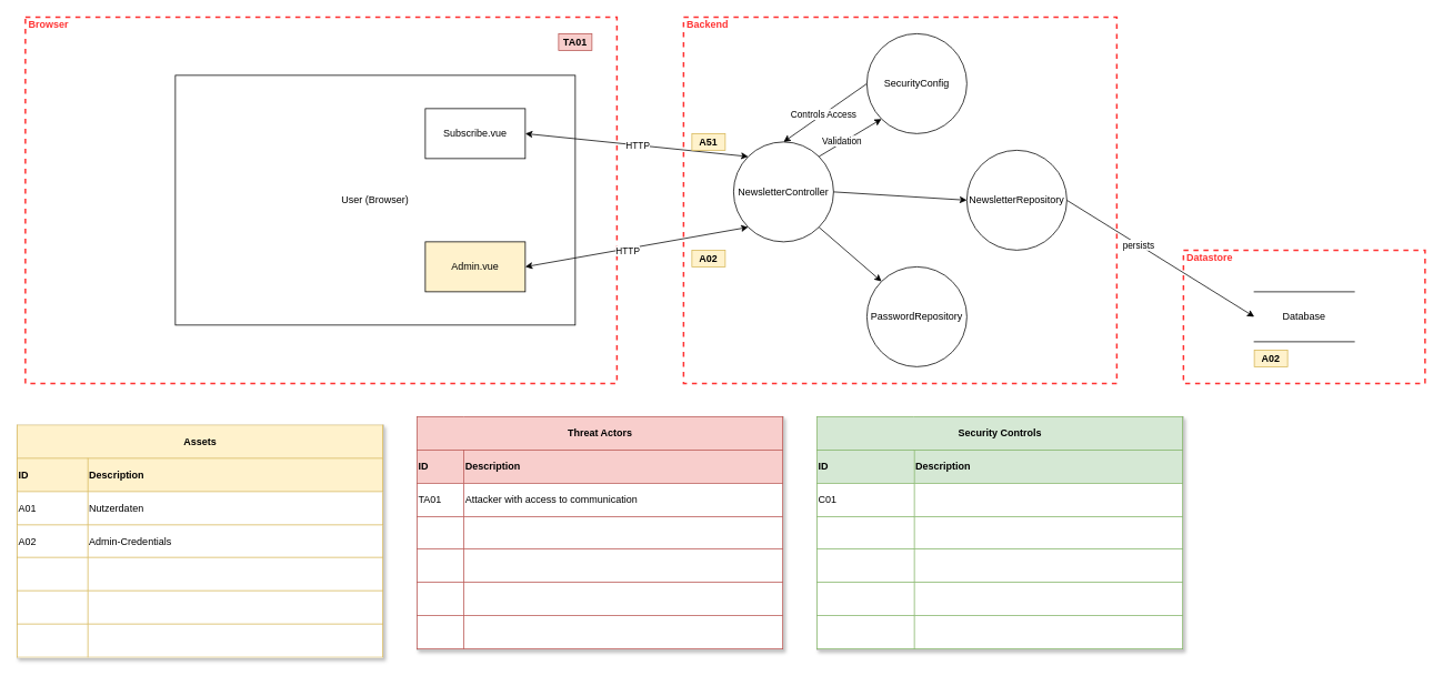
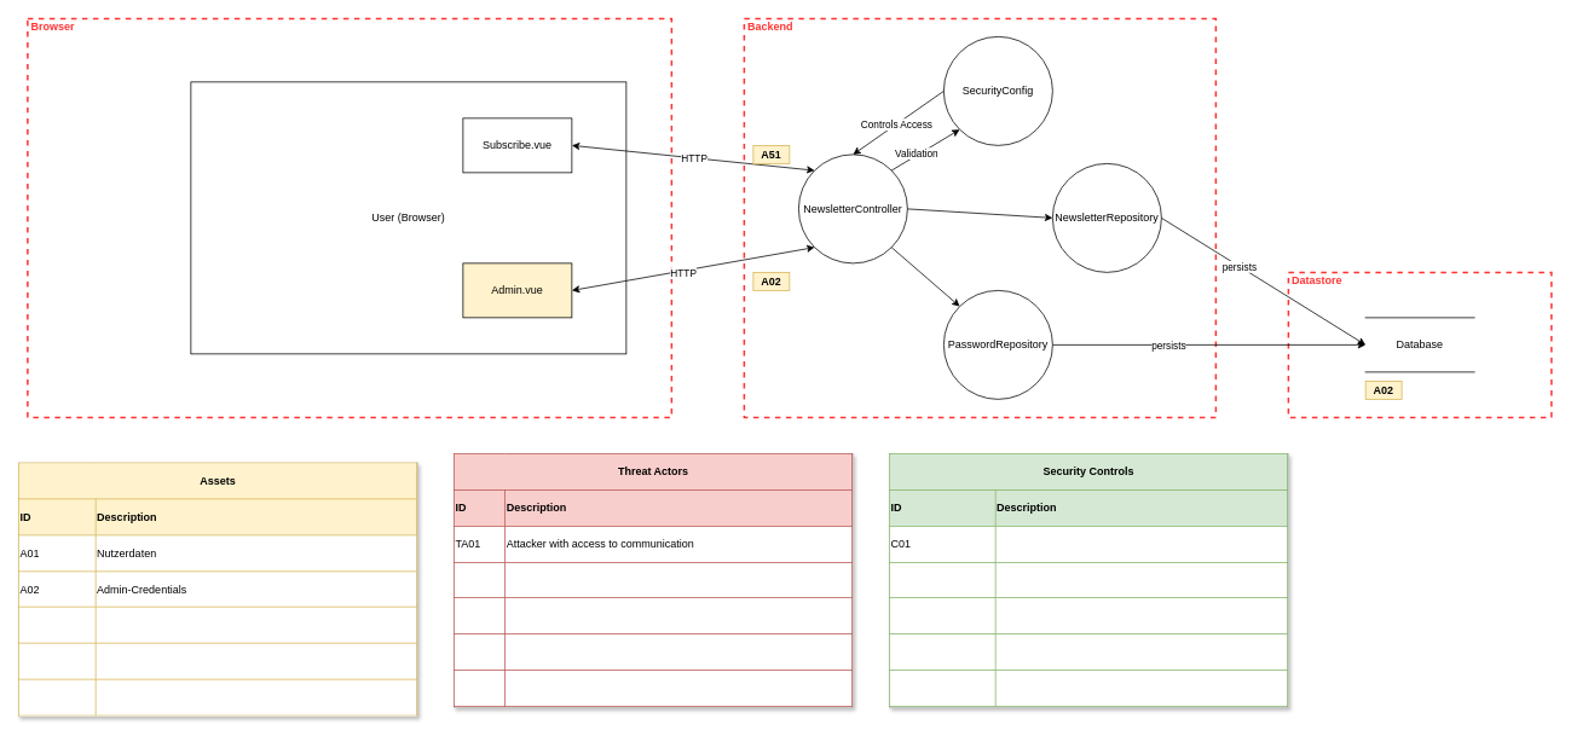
- <mxCell id="25" value="&lt;b&gt;TA01&lt;/b&gt;" style="text;html=1;strokeColor=#b85450;fillColor=#f8cecc;align=center;verticalAlign=middle;whiteSpace=wrap;overflow=hidden;" parent="1" vertex="1"><mxGeometry x="670" y="40" width="40" height="20" as="geometry" /></mxCell>
+ <mxCell id="21" value="" style="endArrow=classic;html=1;fontColor=#FF3333;rounded=0;exitX=1;exitY=0.5;exitDx=0;exitDy=0;entryX=0;entryY=0.5;entryDx=0;entryDy=0;" parent="1" source="10" target="6" edge="1"><mxGeometry width="50" height="50" relative="1" as="geometry"><mxPoint x="930" y="580" as="sourcePoint" /><mxPoint x="980" y="530" as="targetPoint" /></mxGeometry></mxCell>
+ <mxCell id="22" value="persists" style="edgeLabel;html=1;align=center;verticalAlign=middle;resizable=0;points=[];" parent="21" vertex="1" connectable="0"><mxGeometry x="-0.264" relative="1" as="geometry"><mxPoint as="offset" /></mxGeometry></mxCell>
